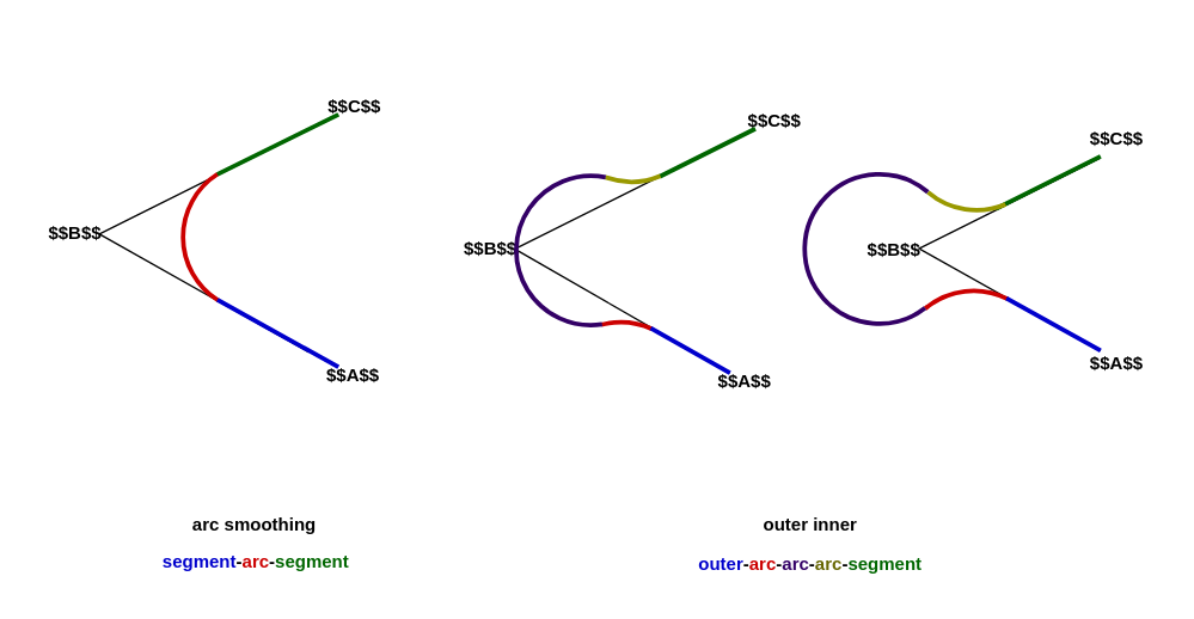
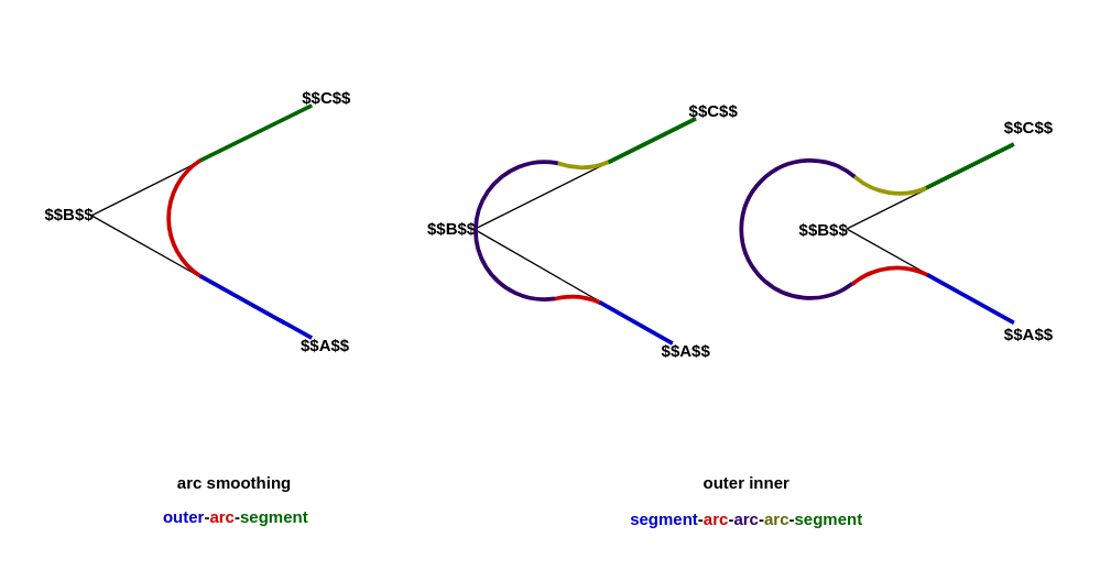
- <mxCell id="12" value="&lt;font color=&quot;#0000cc&quot;&gt;segment&lt;/font&gt;-&lt;font color=&quot;#cc0000&quot;&gt;arc&lt;/font&gt;-&lt;font color=&quot;#006600&quot;&gt;segment&lt;/font&gt;" style="text;html=1;strokeColor=none;fillColor=none;align=center;verticalAlign=middle;whiteSpace=wrap;rounded=0;fontStyle=1" vertex="1" parent="1"><mxGeometry x="103" y="361" width="136" height="30" as="geometry" /></mxCell>
+ <mxCell id="12" value="&lt;font color=&quot;#0000cc&quot;&gt;outer&lt;/font&gt;-&lt;font color=&quot;#cc0000&quot;&gt;arc&lt;/font&gt;-&lt;font color=&quot;#006600&quot;&gt;segment&lt;/font&gt;" style="text;html=1;strokeColor=none;fillColor=none;align=center;verticalAlign=middle;whiteSpace=wrap;rounded=0;fontStyle=1" vertex="1" parent="1"><mxGeometry x="103" y="361" width="136" height="30" as="geometry" /></mxCell>
- <mxCell id="39" value="&lt;b&gt;&lt;font color=&quot;#0000cc&quot;&gt;outer&lt;/font&gt;-&lt;font color=&quot;#cc0000&quot;&gt;arc&lt;/font&gt;-&lt;font color=&quot;#330066&quot;&gt;arc&lt;/font&gt;-&lt;font color=&quot;#666600&quot;&gt;arc&lt;/font&gt;-&lt;font color=&quot;#006600&quot;&gt;segment&lt;/font&gt;&lt;/b&gt;" style="text;html=1;strokeColor=none;fillColor=none;align=center;verticalAlign=middle;whiteSpace=wrap;rounded=0;fontStyle=1" vertex="1" parent="1"><mxGeometry x="447" y="362" width="190" height="30" as="geometry" /></mxCell>
+ <mxCell id="39" value="&lt;b&gt;&lt;font color=&quot;#0000cc&quot;&gt;segment&lt;/font&gt;-&lt;font color=&quot;#cc0000&quot;&gt;arc&lt;/font&gt;-&lt;font color=&quot;#330066&quot;&gt;arc&lt;/font&gt;-&lt;font color=&quot;#666600&quot;&gt;arc&lt;/font&gt;-&lt;font color=&quot;#006600&quot;&gt;segment&lt;/font&gt;&lt;/b&gt;" style="text;html=1;strokeColor=none;fillColor=none;align=center;verticalAlign=middle;whiteSpace=wrap;rounded=0;fontStyle=1" vertex="1" parent="1"><mxGeometry x="447" y="362" width="190" height="30" as="geometry" /></mxCell>
